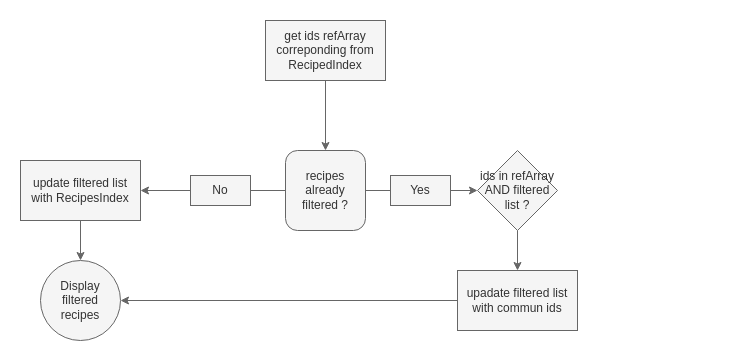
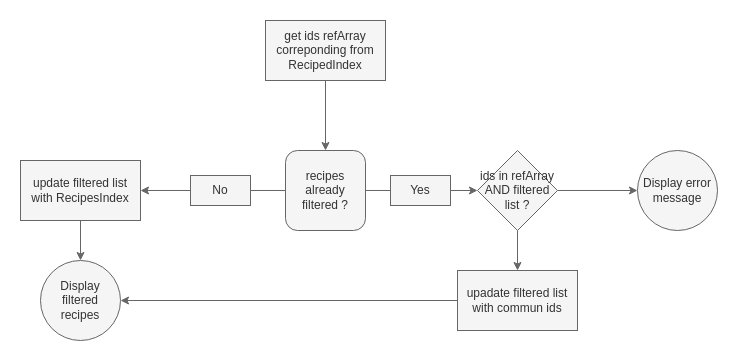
+ <mxCell id="14" value="" style="edgeStyle=none;html=1;fillColor=#f5f5f5;strokeColor=#666666;" parent="1" source="6" target="13" edge="1"><mxGeometry relative="1" as="geometry" /></mxCell>
+ <mxCell id="13" value="Display error message" style="ellipse;whiteSpace=wrap;html=1;fillColor=#f5f5f5;fontColor=#333333;strokeColor=#666666;" parent="1" vertex="1"><mxGeometry x="637" y="150" width="80" height="80" as="geometry" /></mxCell>
